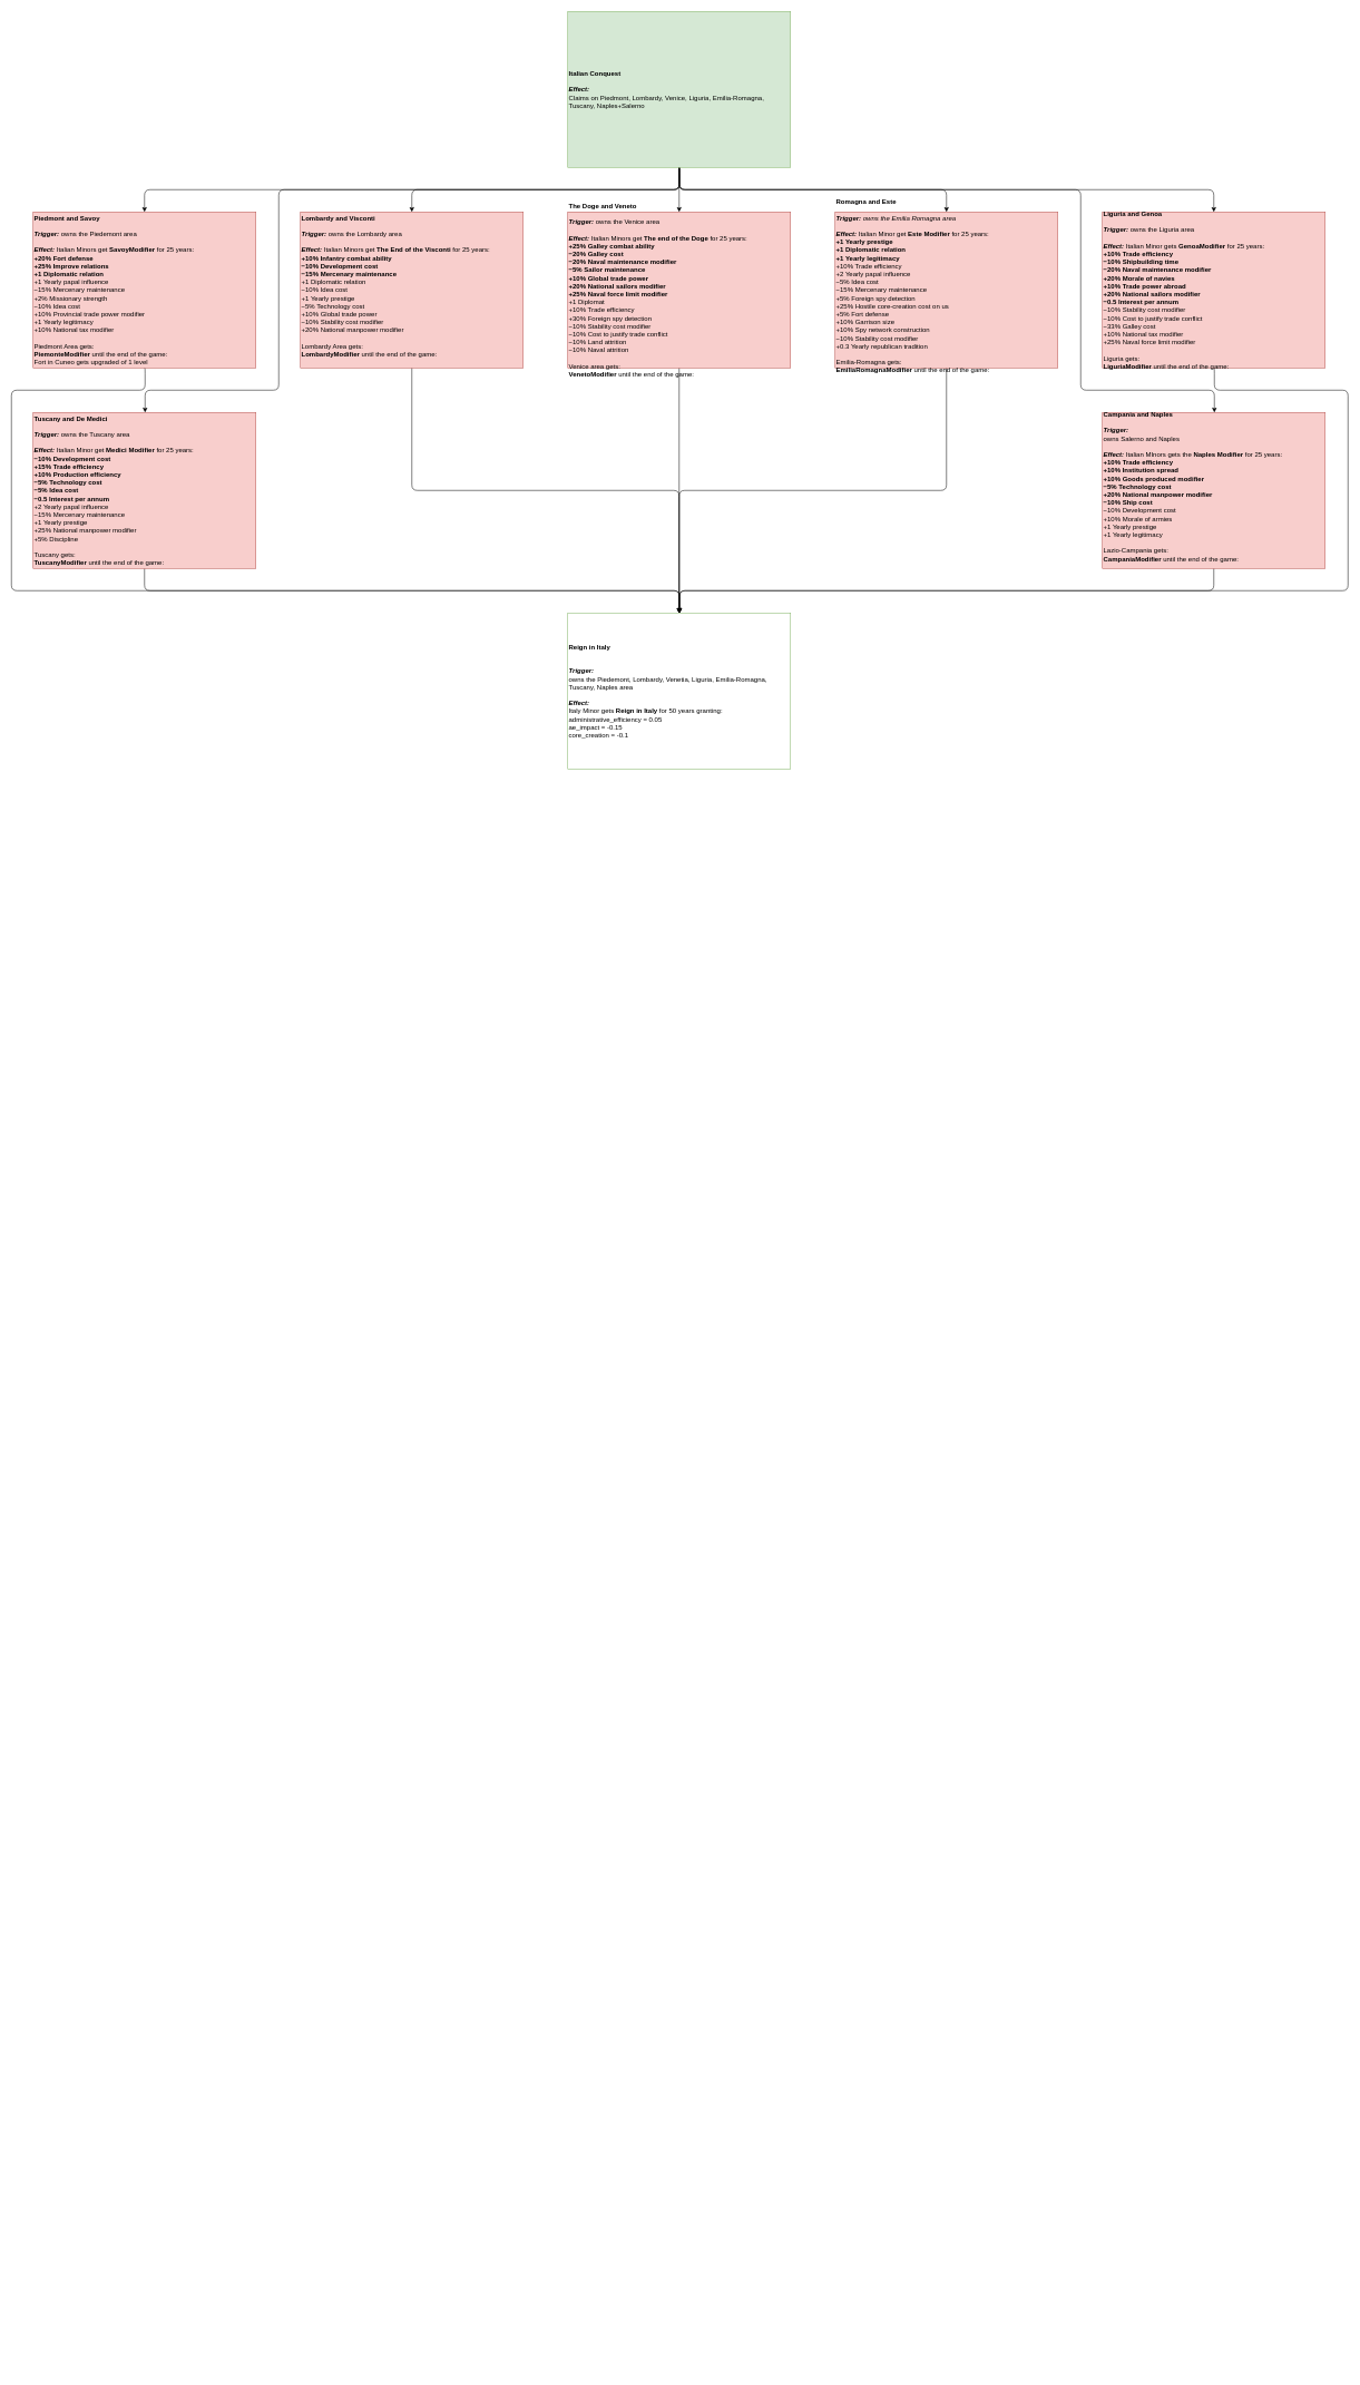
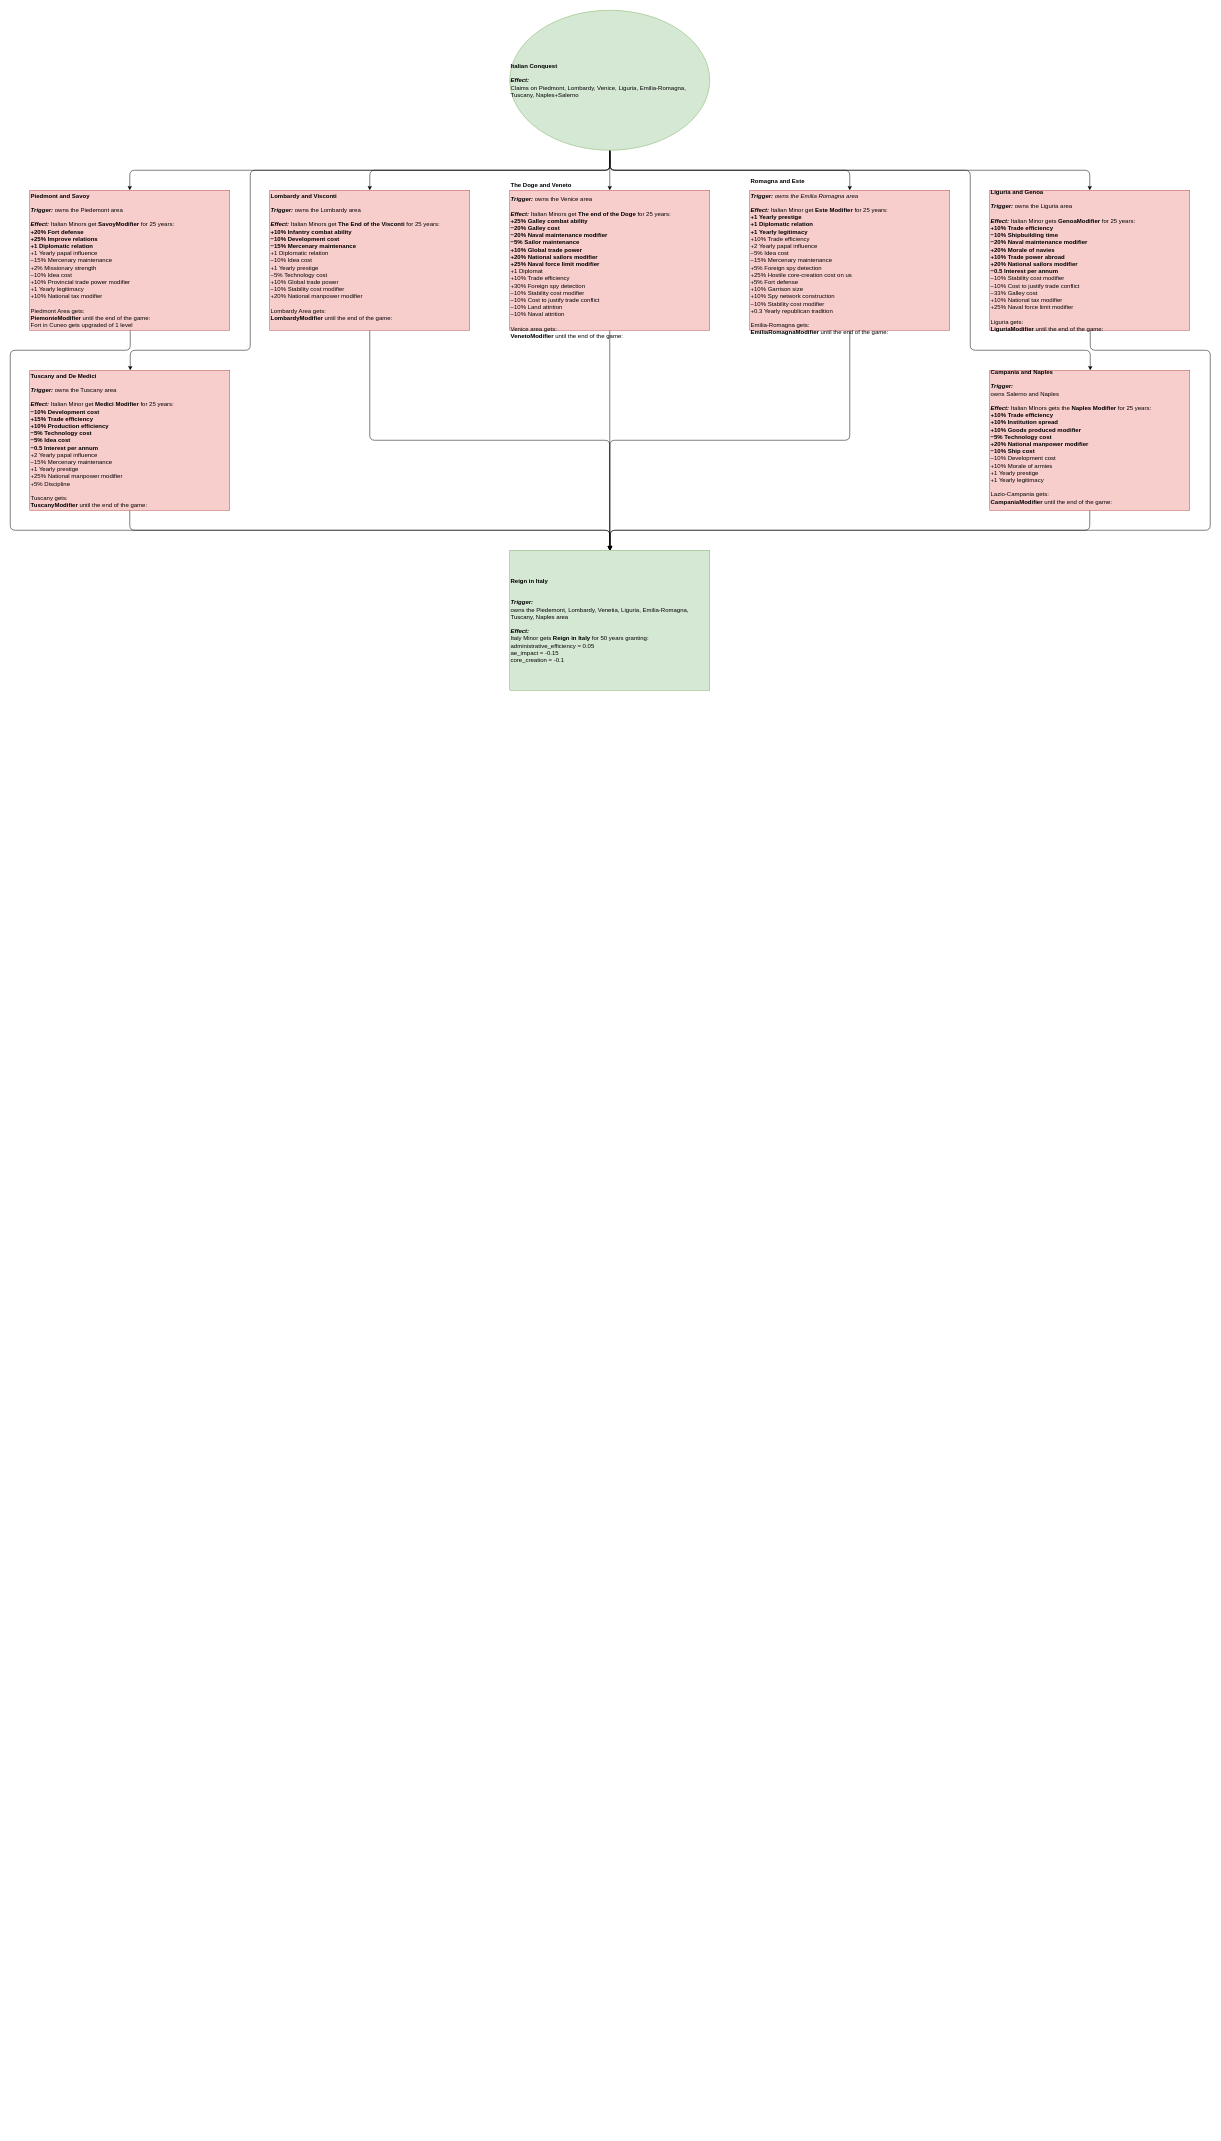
- <mxCell id="29" value="&lt;div style=&quot;font-size: 12px&quot; align=&quot;left&quot;&gt;&lt;b&gt;Italian Conquest&lt;/b&gt;&lt;/div&gt;&lt;div style=&quot;font-size: 12px&quot; align=&quot;left&quot;&gt;&lt;br&gt;&lt;/div&gt;&lt;div style=&quot;font-size: 12px&quot; align=&quot;left&quot;&gt;&lt;font style=&quot;font-size: 12px&quot;&gt;&lt;font style=&quot;font-size: 12px&quot;&gt;&lt;b style=&quot;font-size: 12px&quot;&gt;&lt;i style=&quot;font-size: 12px&quot;&gt;Effect:&lt;/i&gt;&lt;/b&gt;&lt;/font&gt;&lt;/font&gt;&lt;/div&gt;&lt;div style=&quot;font-size: 12px&quot; align=&quot;left&quot;&gt;Claims on Piedmont, Lombardy, Venice, Liguria, Emilia-Romagna, Tuscany, Naples+Salerno&lt;/div&gt;" style="rounded=0;whiteSpace=wrap;html=1;align=left;fontSize=12;fillColor=#d5e8d4;strokeColor=#82b366;" parent="1" vertex="1"><mxGeometry x="1019" width="400" height="280" as="geometry" y="20" /></mxCell>
+ <mxCell id="29" value="&lt;div style=&quot;font-size: 12px&quot; align=&quot;left&quot;&gt;&lt;b&gt;Italian Conquest&lt;/b&gt;&lt;/div&gt;&lt;div style=&quot;font-size: 12px&quot; align=&quot;left&quot;&gt;&lt;br&gt;&lt;/div&gt;&lt;div style=&quot;font-size: 12px&quot; align=&quot;left&quot;&gt;&lt;font style=&quot;font-size: 12px&quot;&gt;&lt;font style=&quot;font-size: 12px&quot;&gt;&lt;b style=&quot;font-size: 12px&quot;&gt;&lt;i style=&quot;font-size: 12px&quot;&gt;Effect:&lt;/i&gt;&lt;/b&gt;&lt;/font&gt;&lt;/font&gt;&lt;/div&gt;&lt;div style=&quot;font-size: 12px&quot; align=&quot;left&quot;&gt;Claims on Piedmont, Lombardy, Venice, Liguria, Emilia-Romagna, Tuscany, Naples+Salerno&lt;/div&gt;" style="ellipse;whiteSpace=wrap;html=1;align=left;fontSize=12;fillColor=#d5e8d4;strokeColor=#82b366;" parent="1" vertex="1"><mxGeometry x="1019" width="400" height="280" as="geometry" y="20" /></mxCell>
- <mxCell id="21" value="&lt;div style=&quot;font-size: 12px&quot; align=&quot;left&quot;&gt;&lt;b&gt;Reign in Italy&lt;/b&gt;&lt;/div&gt;&lt;div style=&quot;font-size: 12px&quot; align=&quot;left&quot;&gt;&lt;br&gt;&lt;/div&gt;&lt;div style=&quot;font-size: 12px&quot; align=&quot;left&quot;&gt;&lt;font style=&quot;font-size: 12px&quot;&gt;&lt;br style=&quot;font-size: 12px&quot;&gt;&lt;/font&gt;&lt;/div&gt;&lt;div style=&quot;font-size: 12px&quot; align=&quot;left&quot;&gt;&lt;font style=&quot;font-size: 12px&quot;&gt;&lt;b style=&quot;font-size: 12px&quot;&gt;&lt;i style=&quot;font-size: 12px&quot;&gt;Trigger:&lt;/i&gt;&lt;/b&gt;&lt;/font&gt;&lt;/div&gt;&lt;div style=&quot;font-size: 12px&quot; align=&quot;left&quot;&gt;owns the Piedemont, Lombardy, Venetia, Liguria, Emilia-Romagna, Tuscany, Naples area&lt;/div&gt;&lt;div style=&quot;font-size: 12px&quot; align=&quot;left&quot;&gt;&lt;br&gt;&lt;/div&gt;&lt;div style=&quot;font-size: 12px&quot; align=&quot;left&quot;&gt;&lt;font style=&quot;font-size: 12px&quot;&gt;&lt;font style=&quot;font-size: 12px&quot;&gt;&lt;b style=&quot;font-size: 12px&quot;&gt;&lt;i style=&quot;font-size: 12px&quot;&gt;Effect:&lt;/i&gt;&lt;/b&gt;&lt;/font&gt;&lt;/font&gt;&lt;/div&gt;&lt;div style=&quot;font-size: 12px&quot; align=&quot;left&quot;&gt;Italy Minor gets&amp;nbsp;&lt;b&gt;Reign in Italy&lt;/b&gt;&amp;nbsp;for 50 years granting:&lt;/div&gt;&lt;div style=&quot;font-size: 12px&quot; align=&quot;left&quot;&gt;&lt;div align=&quot;left&quot;&gt;administrative_efficiency = 0.05&lt;/div&gt;&lt;div align=&quot;left&quot;&gt;ae_impact = -0.15&lt;/div&gt;&lt;div align=&quot;left&quot;&gt;core_creation = -0.1&lt;/div&gt;&lt;/div&gt;" style="rounded=0;whiteSpace=wrap;html=1;align=left;fontSize=12;fillColor=#ffffff;strokeColor=#82b366;" parent="1" vertex="1"><mxGeometry x="1019" y="1100" width="400" height="280" as="geometry" /></mxCell>
+ <mxCell id="21" value="&lt;div style=&quot;font-size: 12px&quot; align=&quot;left&quot;&gt;&lt;b&gt;Reign in Italy&lt;/b&gt;&lt;/div&gt;&lt;div style=&quot;font-size: 12px&quot; align=&quot;left&quot;&gt;&lt;br&gt;&lt;/div&gt;&lt;div style=&quot;font-size: 12px&quot; align=&quot;left&quot;&gt;&lt;font style=&quot;font-size: 12px&quot;&gt;&lt;br style=&quot;font-size: 12px&quot;&gt;&lt;/font&gt;&lt;/div&gt;&lt;div style=&quot;font-size: 12px&quot; align=&quot;left&quot;&gt;&lt;font style=&quot;font-size: 12px&quot;&gt;&lt;b style=&quot;font-size: 12px&quot;&gt;&lt;i style=&quot;font-size: 12px&quot;&gt;Trigger:&lt;/i&gt;&lt;/b&gt;&lt;/font&gt;&lt;/div&gt;&lt;div style=&quot;font-size: 12px&quot; align=&quot;left&quot;&gt;owns the Piedemont, Lombardy, Venetia, Liguria, Emilia-Romagna, Tuscany, Naples area&lt;/div&gt;&lt;div style=&quot;font-size: 12px&quot; align=&quot;left&quot;&gt;&lt;br&gt;&lt;/div&gt;&lt;div style=&quot;font-size: 12px&quot; align=&quot;left&quot;&gt;&lt;font style=&quot;font-size: 12px&quot;&gt;&lt;font style=&quot;font-size: 12px&quot;&gt;&lt;b style=&quot;font-size: 12px&quot;&gt;&lt;i style=&quot;font-size: 12px&quot;&gt;Effect:&lt;/i&gt;&lt;/b&gt;&lt;/font&gt;&lt;/font&gt;&lt;/div&gt;&lt;div style=&quot;font-size: 12px&quot; align=&quot;left&quot;&gt;Italy Minor gets&amp;nbsp;&lt;b&gt;Reign in Italy&lt;/b&gt;&amp;nbsp;for 50 years granting:&lt;/div&gt;&lt;div style=&quot;font-size: 12px&quot; align=&quot;left&quot;&gt;&lt;div align=&quot;left&quot;&gt;administrative_efficiency = 0.05&lt;/div&gt;&lt;div align=&quot;left&quot;&gt;ae_impact = -0.15&lt;/div&gt;&lt;div align=&quot;left&quot;&gt;core_creation = -0.1&lt;/div&gt;&lt;/div&gt;" style="rounded=0;whiteSpace=wrap;html=1;align=left;fontSize=12;fillColor=#d5e8d4;strokeColor=#82b366;" parent="1" vertex="1"><mxGeometry x="1019" y="1100" width="400" height="280" as="geometry" /></mxCell>
